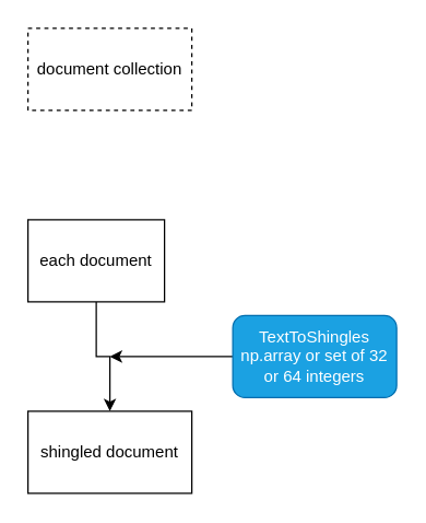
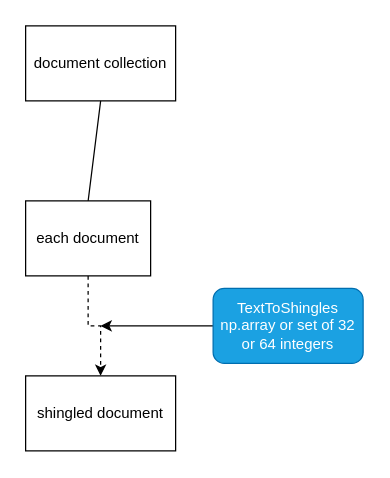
- <mxCell id="2" value="d&lt;span style=&quot;background-color: initial;&quot;&gt;ocument collection&lt;/span&gt;" style="rounded=0;whiteSpace=wrap;html=1;dashed=1;" vertex="1" parent="1"><mxGeometry x="20" y="20" width="120" height="60" as="geometry" /></mxCell>
+ <mxCell id="2" value="d&lt;span style=&quot;background-color: initial;&quot;&gt;ocument collection&lt;/span&gt;" style="rounded=0;whiteSpace=wrap;html=1;" vertex="1" parent="1"><mxGeometry x="20" y="20" width="120" height="60" as="geometry" /></mxCell>
+ <mxCell id="5" value="" style="endArrow=none;html=1;rounded=0;entryX=0.5;entryY=1;entryDx=0;entryDy=0;exitX=0.5;exitY=0;exitDx=0;exitDy=0;" edge="1" parent="1" source="4" target="2"><mxGeometry width="50" height="50" relative="1" as="geometry"><mxPoint x="110" y="350" as="sourcePoint" /><mxPoint x="160" y="300" as="targetPoint" /></mxGeometry></mxCell>
- <mxCell id="3" value="" style="edgeStyle=orthogonalEdgeStyle;rounded=0;orthogonalLoop=1;jettySize=auto;html=1;" edge="1" parent="1" source="4" target="6"><mxGeometry relative="1" as="geometry" /></mxCell>
+ <mxCell id="3" value="" style="edgeStyle=orthogonalEdgeStyle;rounded=0;orthogonalLoop=1;jettySize=auto;html=1;dashed=1;" edge="1" parent="1" source="4" target="6"><mxGeometry relative="1" as="geometry" /></mxCell>
